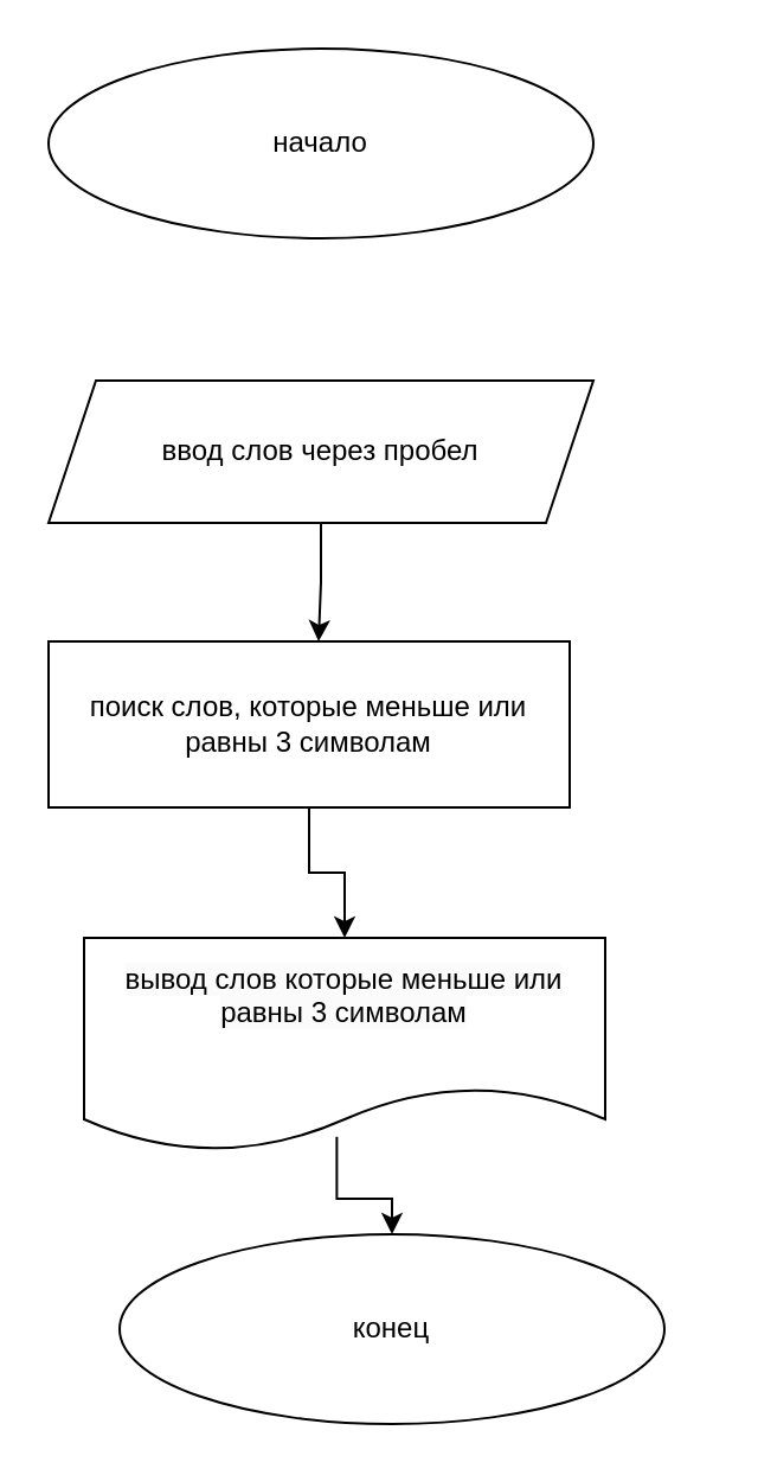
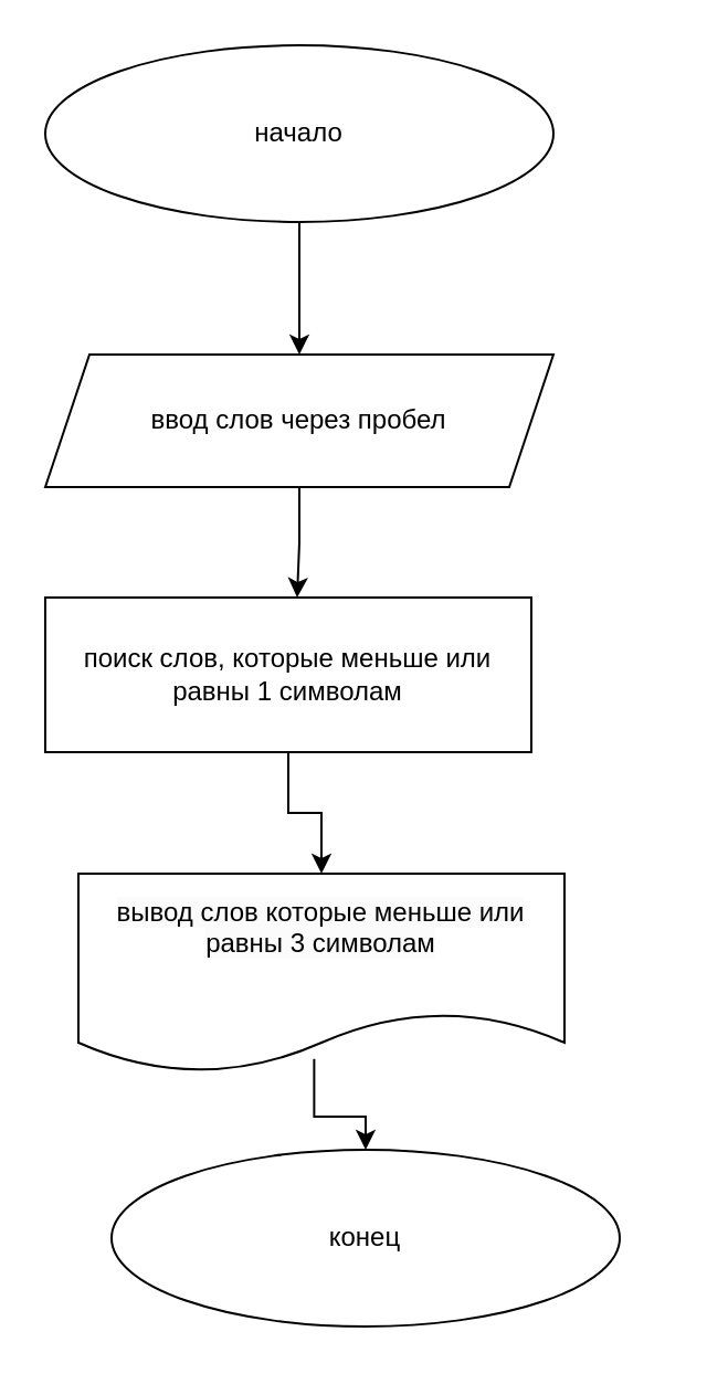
+ <mxCell id="2" value="" style="edgeStyle=orthogonalEdgeStyle;rounded=0;orthogonalLoop=1;jettySize=auto;html=1;" parent="1" source="3" target="5" edge="1"><mxGeometry relative="1" as="geometry" /></mxCell>
- <mxCell id="8" value="поиск слов, которые меньше или равны 3 символам" style="rounded=0;whiteSpace=wrap;html=1;" parent="1" vertex="1"><mxGeometry x="20" y="270" width="220" height="70" as="geometry" /></mxCell>
+ <mxCell id="8" value="поиск слов, которые меньше или равны 1 символам" style="rounded=0;whiteSpace=wrap;html=1;" parent="1" vertex="1"><mxGeometry x="20" y="270" width="220" height="70" as="geometry" /></mxCell>
